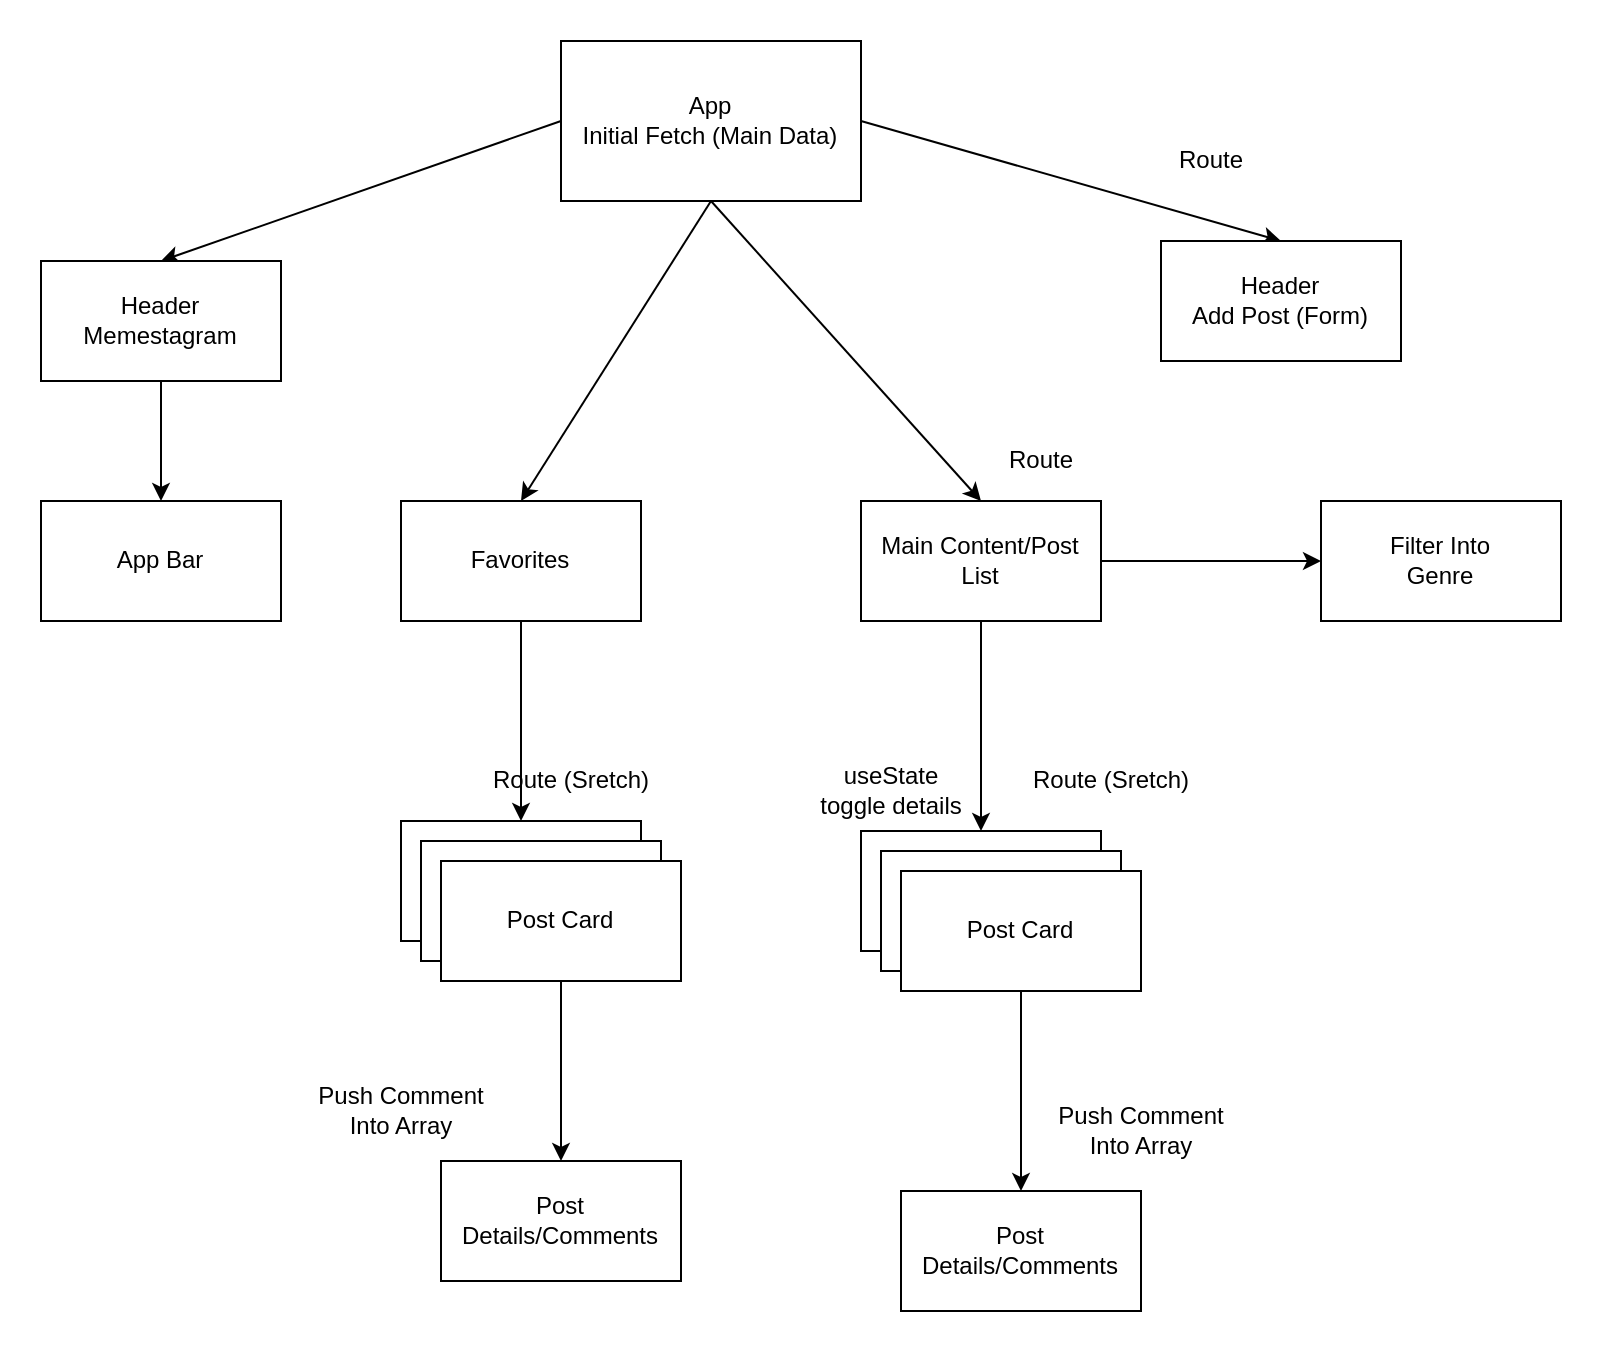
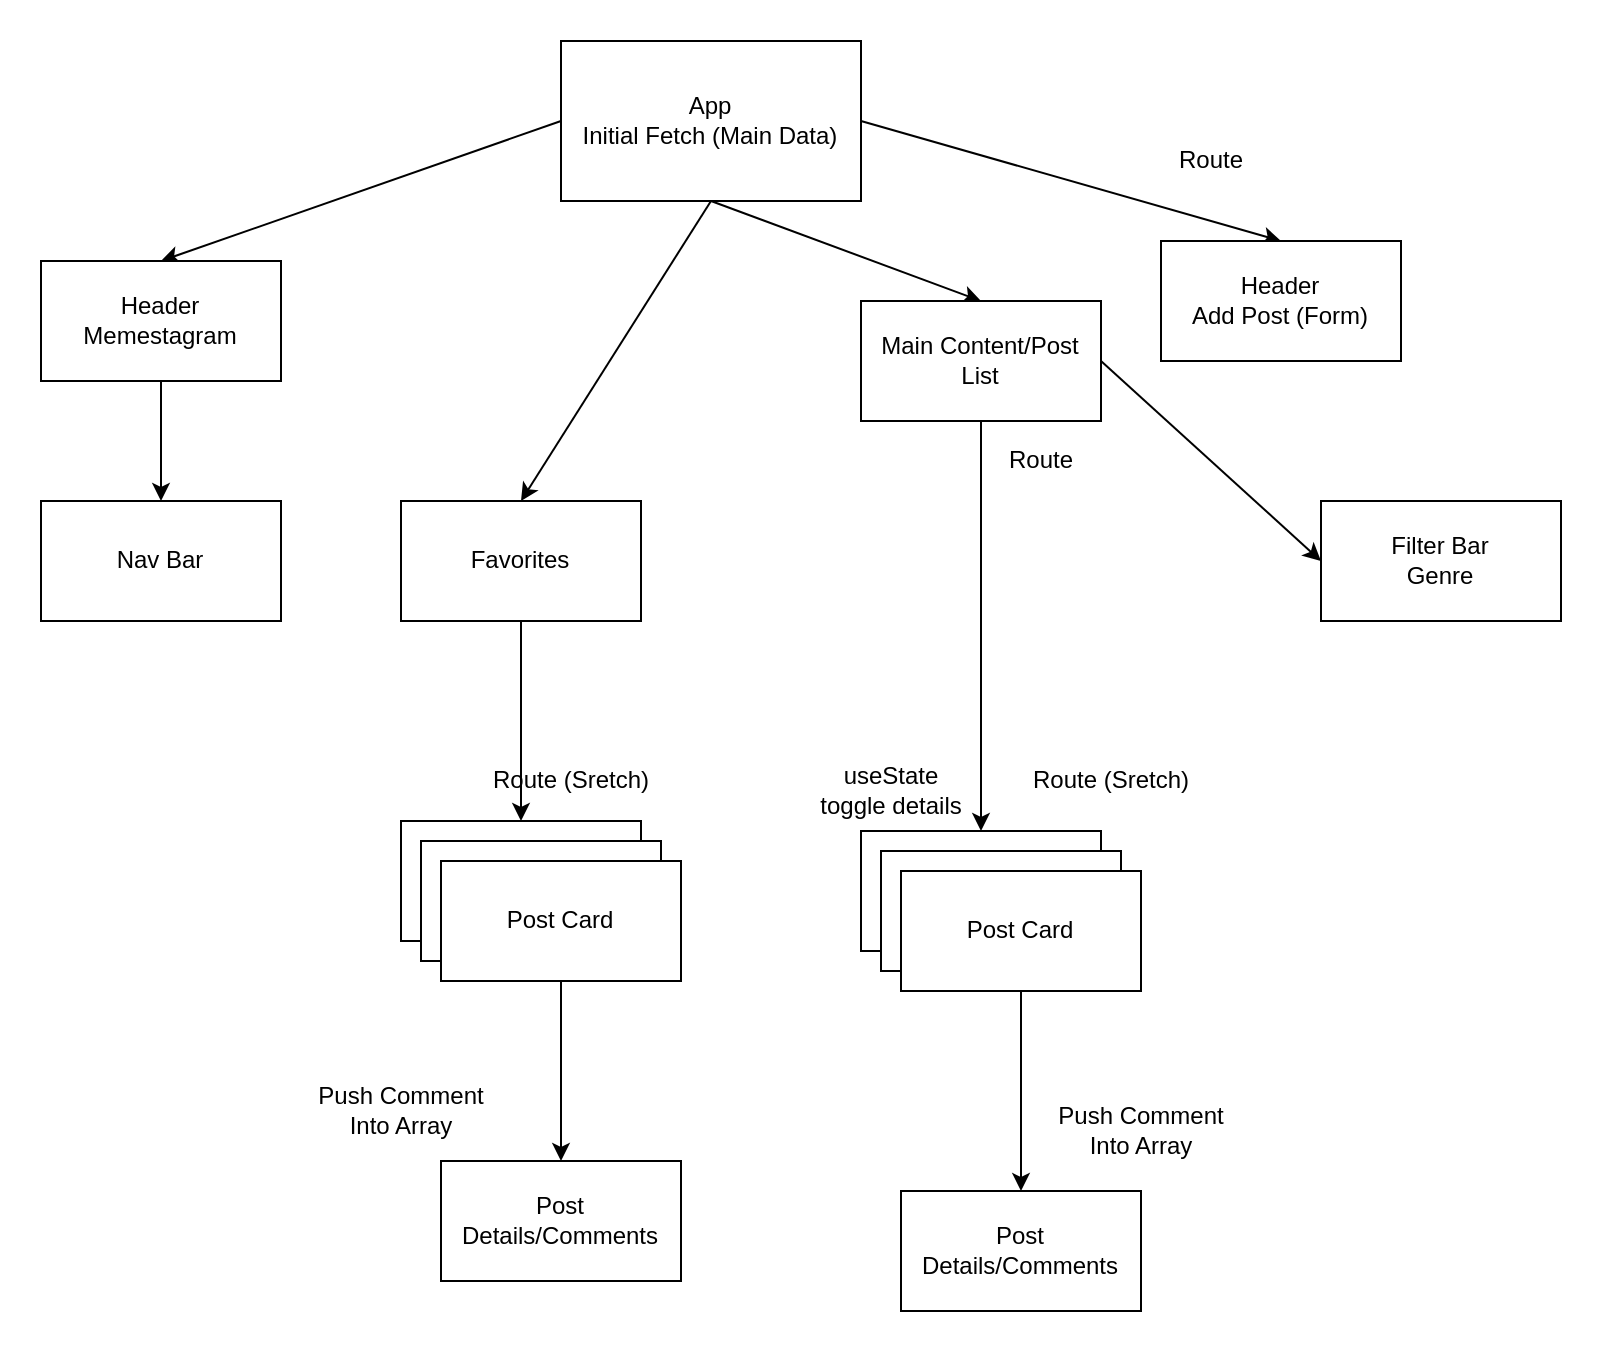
- <mxCell id="23" value="App Bar&lt;br&gt;" style="whiteSpace=wrap;html=1;" vertex="1" parent="1"><mxGeometry x="20" y="250" width="120" height="60" as="geometry" /></mxCell>
+ <mxCell id="23" value="Nav Bar&lt;br&gt;" style="whiteSpace=wrap;html=1;" vertex="1" parent="1"><mxGeometry x="20" y="250" width="120" height="60" as="geometry" /></mxCell>
- <mxCell id="13" value="Main Content/Post List" style="whiteSpace=wrap;html=1;" parent="1" vertex="1"><mxGeometry x="430" y="250" width="120" height="60" as="geometry" /></mxCell>
+ <mxCell id="13" value="Main Content/Post List" style="whiteSpace=wrap;html=1;" parent="1" vertex="1"><mxGeometry x="430" y="150" width="120" height="60" as="geometry" /></mxCell>
- <mxCell id="9" value="Filter Into&lt;br&gt;Genre" style="whiteSpace=wrap;html=1;" parent="1" vertex="1"><mxGeometry x="660" y="250" width="120" height="60" as="geometry" /></mxCell>
+ <mxCell id="9" value="Filter Bar&lt;br&gt;Genre" style="whiteSpace=wrap;html=1;" parent="1" vertex="1"><mxGeometry x="660" y="250" width="120" height="60" as="geometry" /></mxCell>
